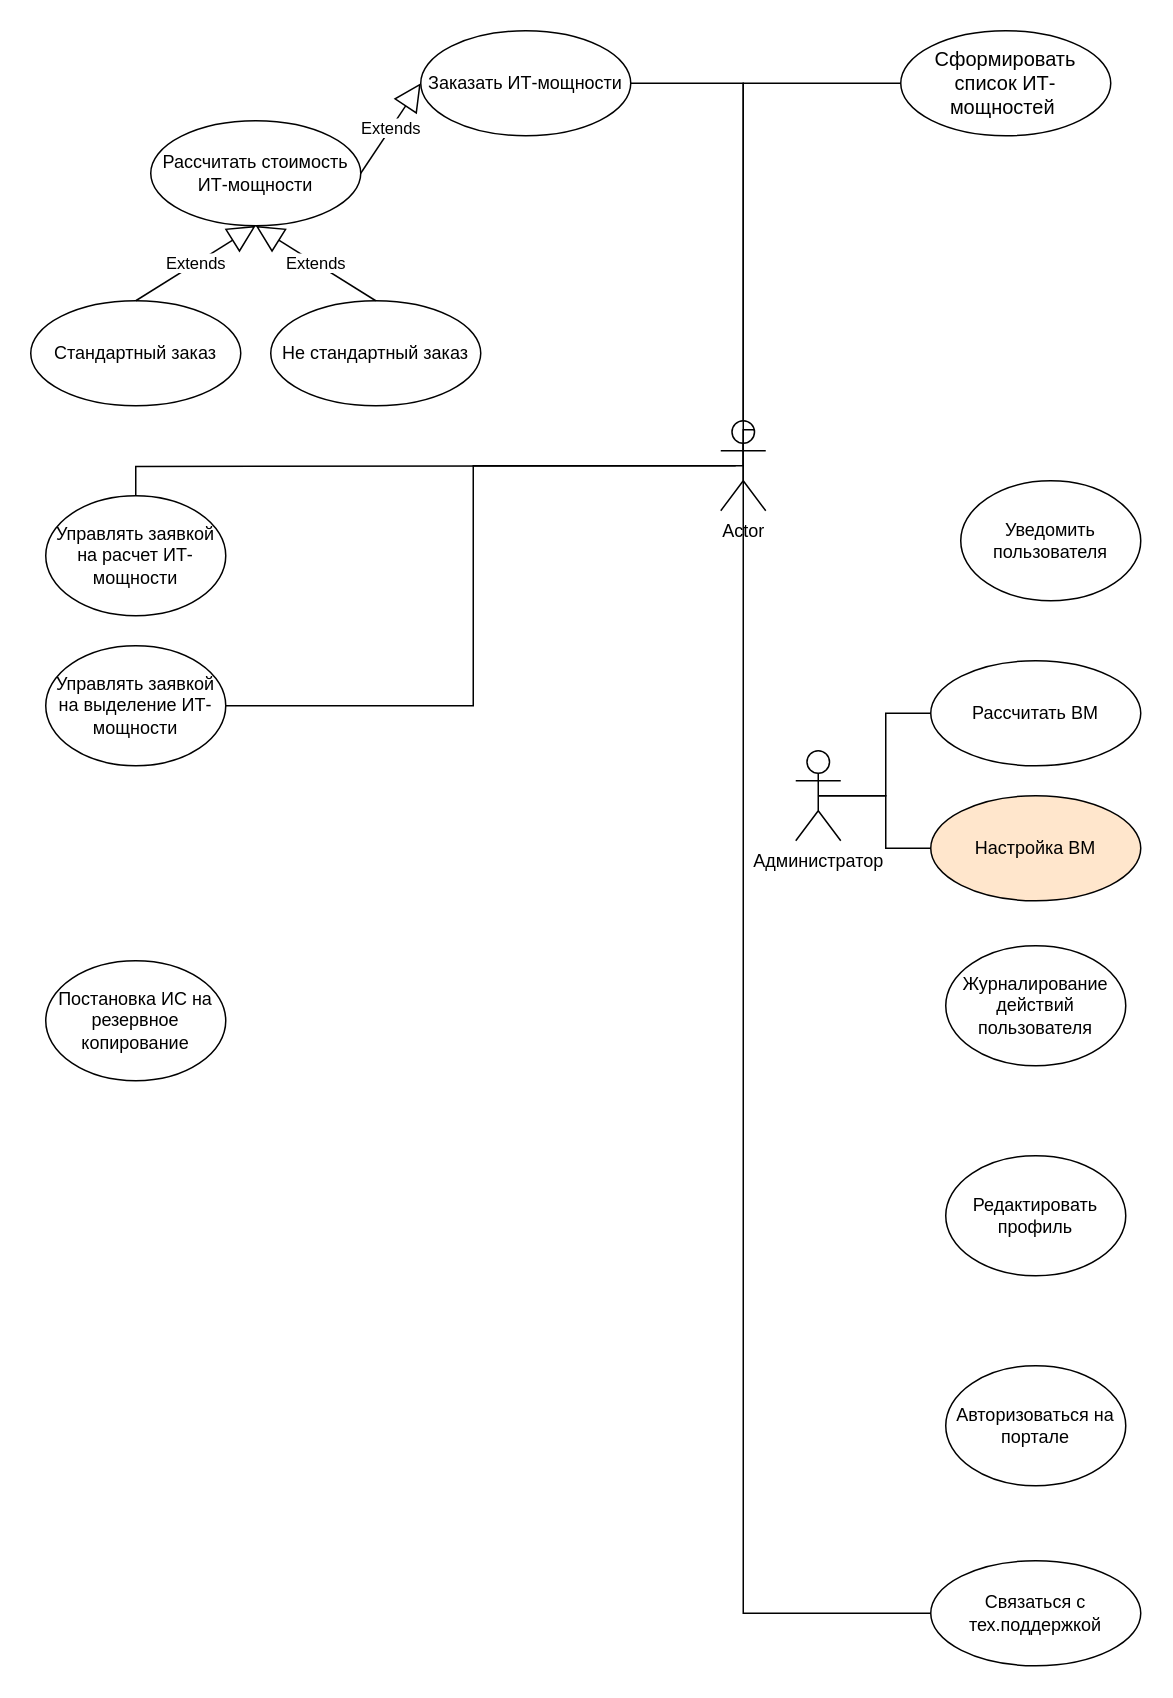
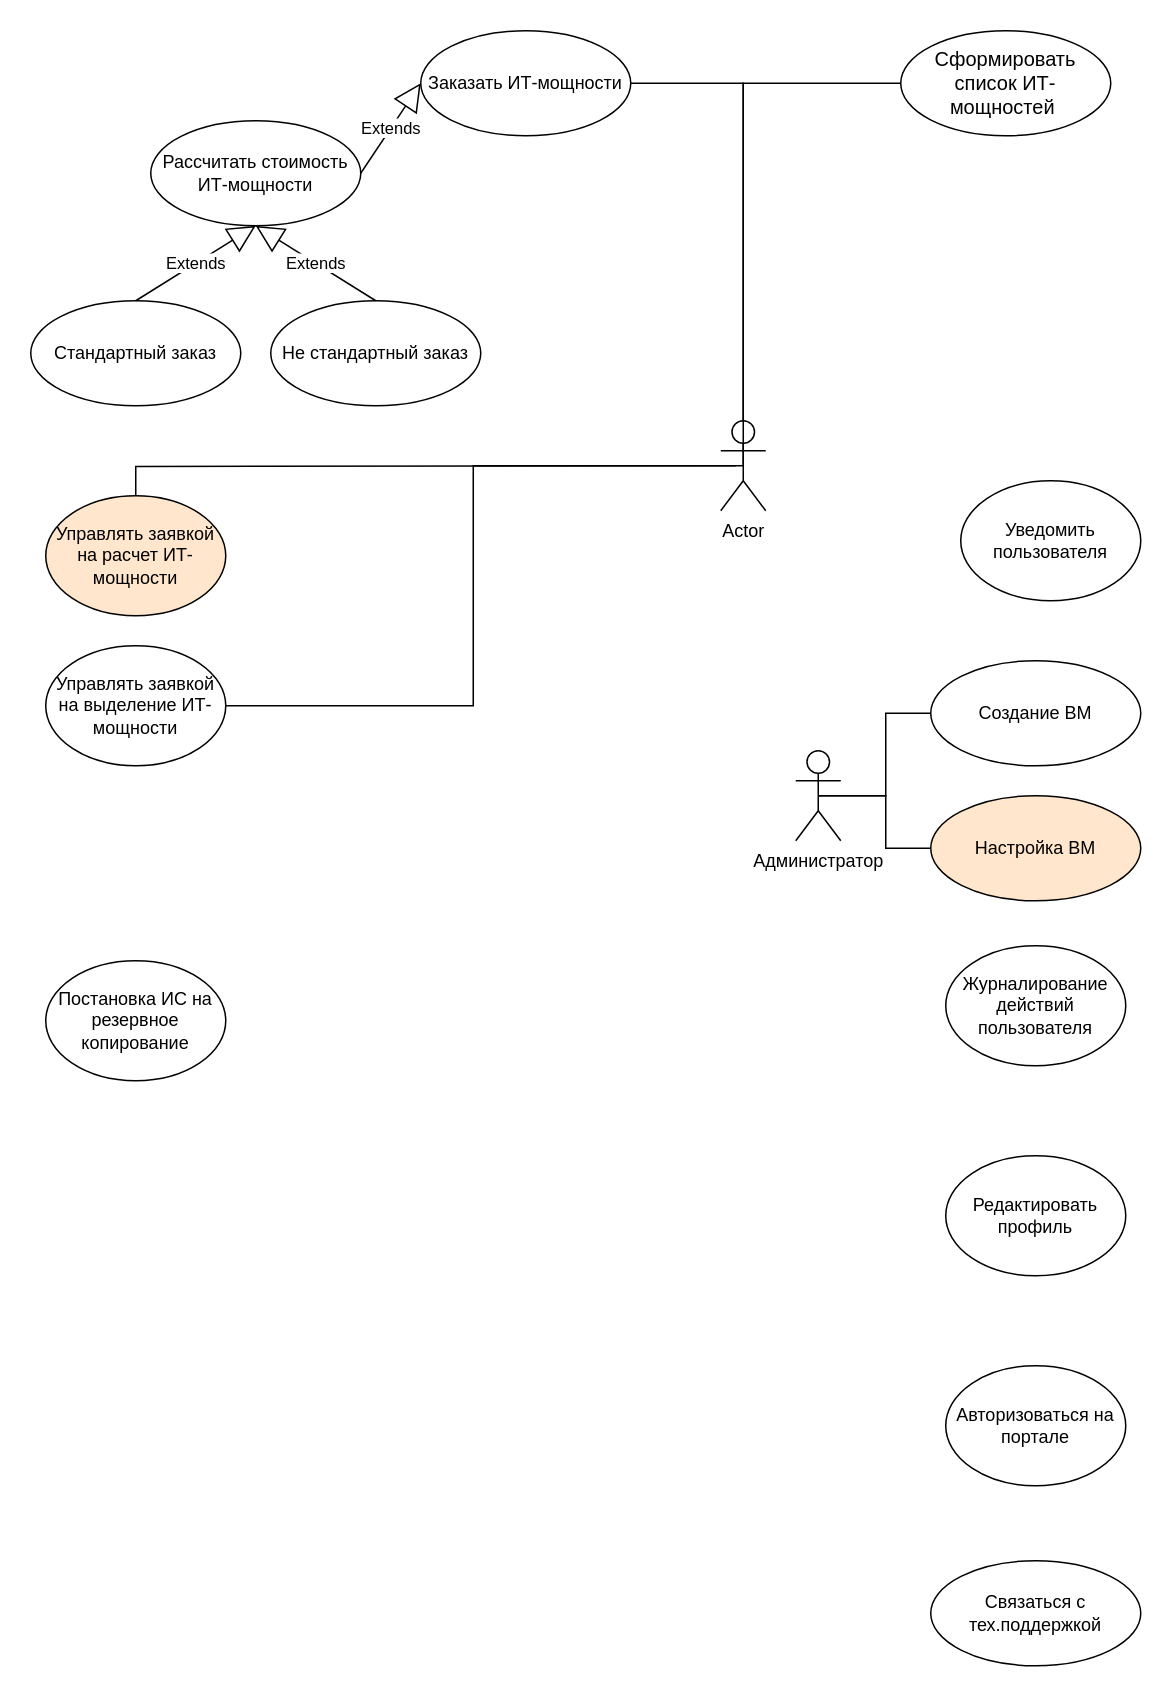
- <mxCell id="18" value="Управлять заявкой на расчет ИТ-мощности" style="ellipse;whiteSpace=wrap;html=1;" vertex="1" parent="1"><mxGeometry x="30" y="330" width="120" height="80" as="geometry" /></mxCell>
+ <mxCell id="18" value="Управлять заявкой на расчет ИТ-мощности" style="ellipse;whiteSpace=wrap;html=1;fillColor=#ffe6cc;" vertex="1" parent="1"><mxGeometry x="30" y="330" width="120" height="80" as="geometry" /></mxCell>
- <mxCell id="24" value="Рассчитать ВМ" style="ellipse;whiteSpace=wrap;html=1;" vertex="1" parent="1"><mxGeometry x="620" y="440" width="140" height="70" as="geometry" /></mxCell>
+ <mxCell id="24" value="Создание ВМ" style="ellipse;whiteSpace=wrap;html=1;" vertex="1" parent="1"><mxGeometry x="620" y="440" width="140" height="70" as="geometry" /></mxCell>
- <mxCell id="28" value="" style="endArrow=none;html=1;edgeStyle=orthogonalEdgeStyle;rounded=0;entryX=0;entryY=0.5;entryDx=0;entryDy=0;exitX=0.75;exitY=0.1;exitDx=0;exitDy=0;exitPerimeter=0;" edge="1" parent="1" source="2" target="12"><mxGeometry relative="1" as="geometry"><mxPoint x="450" y="140" as="sourcePoint" /><mxPoint x="525" y="395" as="targetPoint" /><Array as="points"><mxPoint x="495" y="286" /><mxPoint x="495" y="1075" /></Array></mxGeometry></mxCell>
